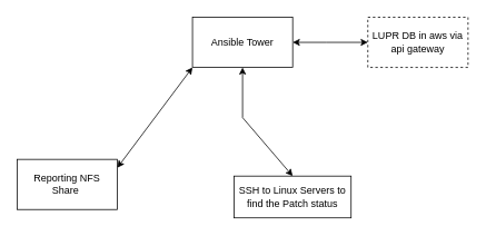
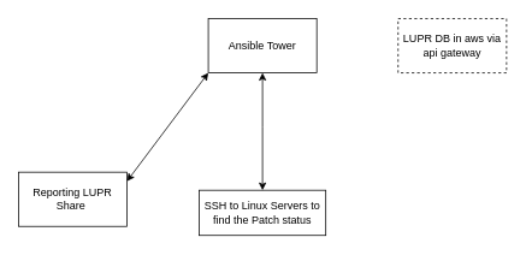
- <mxCell id="8" value="" style="endArrow=classic;startArrow=classic;html=1;rounded=0;entryX=1;entryY=0.5;entryDx=0;entryDy=0;exitX=0;exitY=0.5;exitDx=0;exitDy=0;" edge="1" parent="1" source="4" target="2"><mxGeometry width="50" height="50" relative="1" as="geometry"><mxPoint x="300" y="220" as="sourcePoint" /><mxPoint x="300" y="90" as="targetPoint" /><Array as="points"><mxPoint x="390" y="50" /></Array></mxGeometry></mxCell>
- <mxCell id="3" value="Reporting NFS Share&amp;nbsp;" style="rounded=0;whiteSpace=wrap;html=1;" vertex="1" parent="1"><mxGeometry x="20" y="190" width="120" height="60" as="geometry" /></mxCell>
+ <mxCell id="3" value="Reporting LUPR Share&amp;nbsp;" style="rounded=0;whiteSpace=wrap;html=1;" vertex="1" parent="1"><mxGeometry x="20" y="190" width="120" height="60" as="geometry" /></mxCell>
- <mxCell id="6" value="SSH to Linux Servers to find the Patch status" style="rounded=0;whiteSpace=wrap;html=1;" vertex="1" parent="1"><mxGeometry x="280" y="210" width="140" height="50" as="geometry" /></mxCell>
+ <mxCell id="6" value="SSH to Linux Servers to find the Patch status" style="rounded=0;whiteSpace=wrap;html=1;" vertex="1" parent="1"><mxGeometry x="220" y="210" width="140" height="50" as="geometry" /></mxCell>
